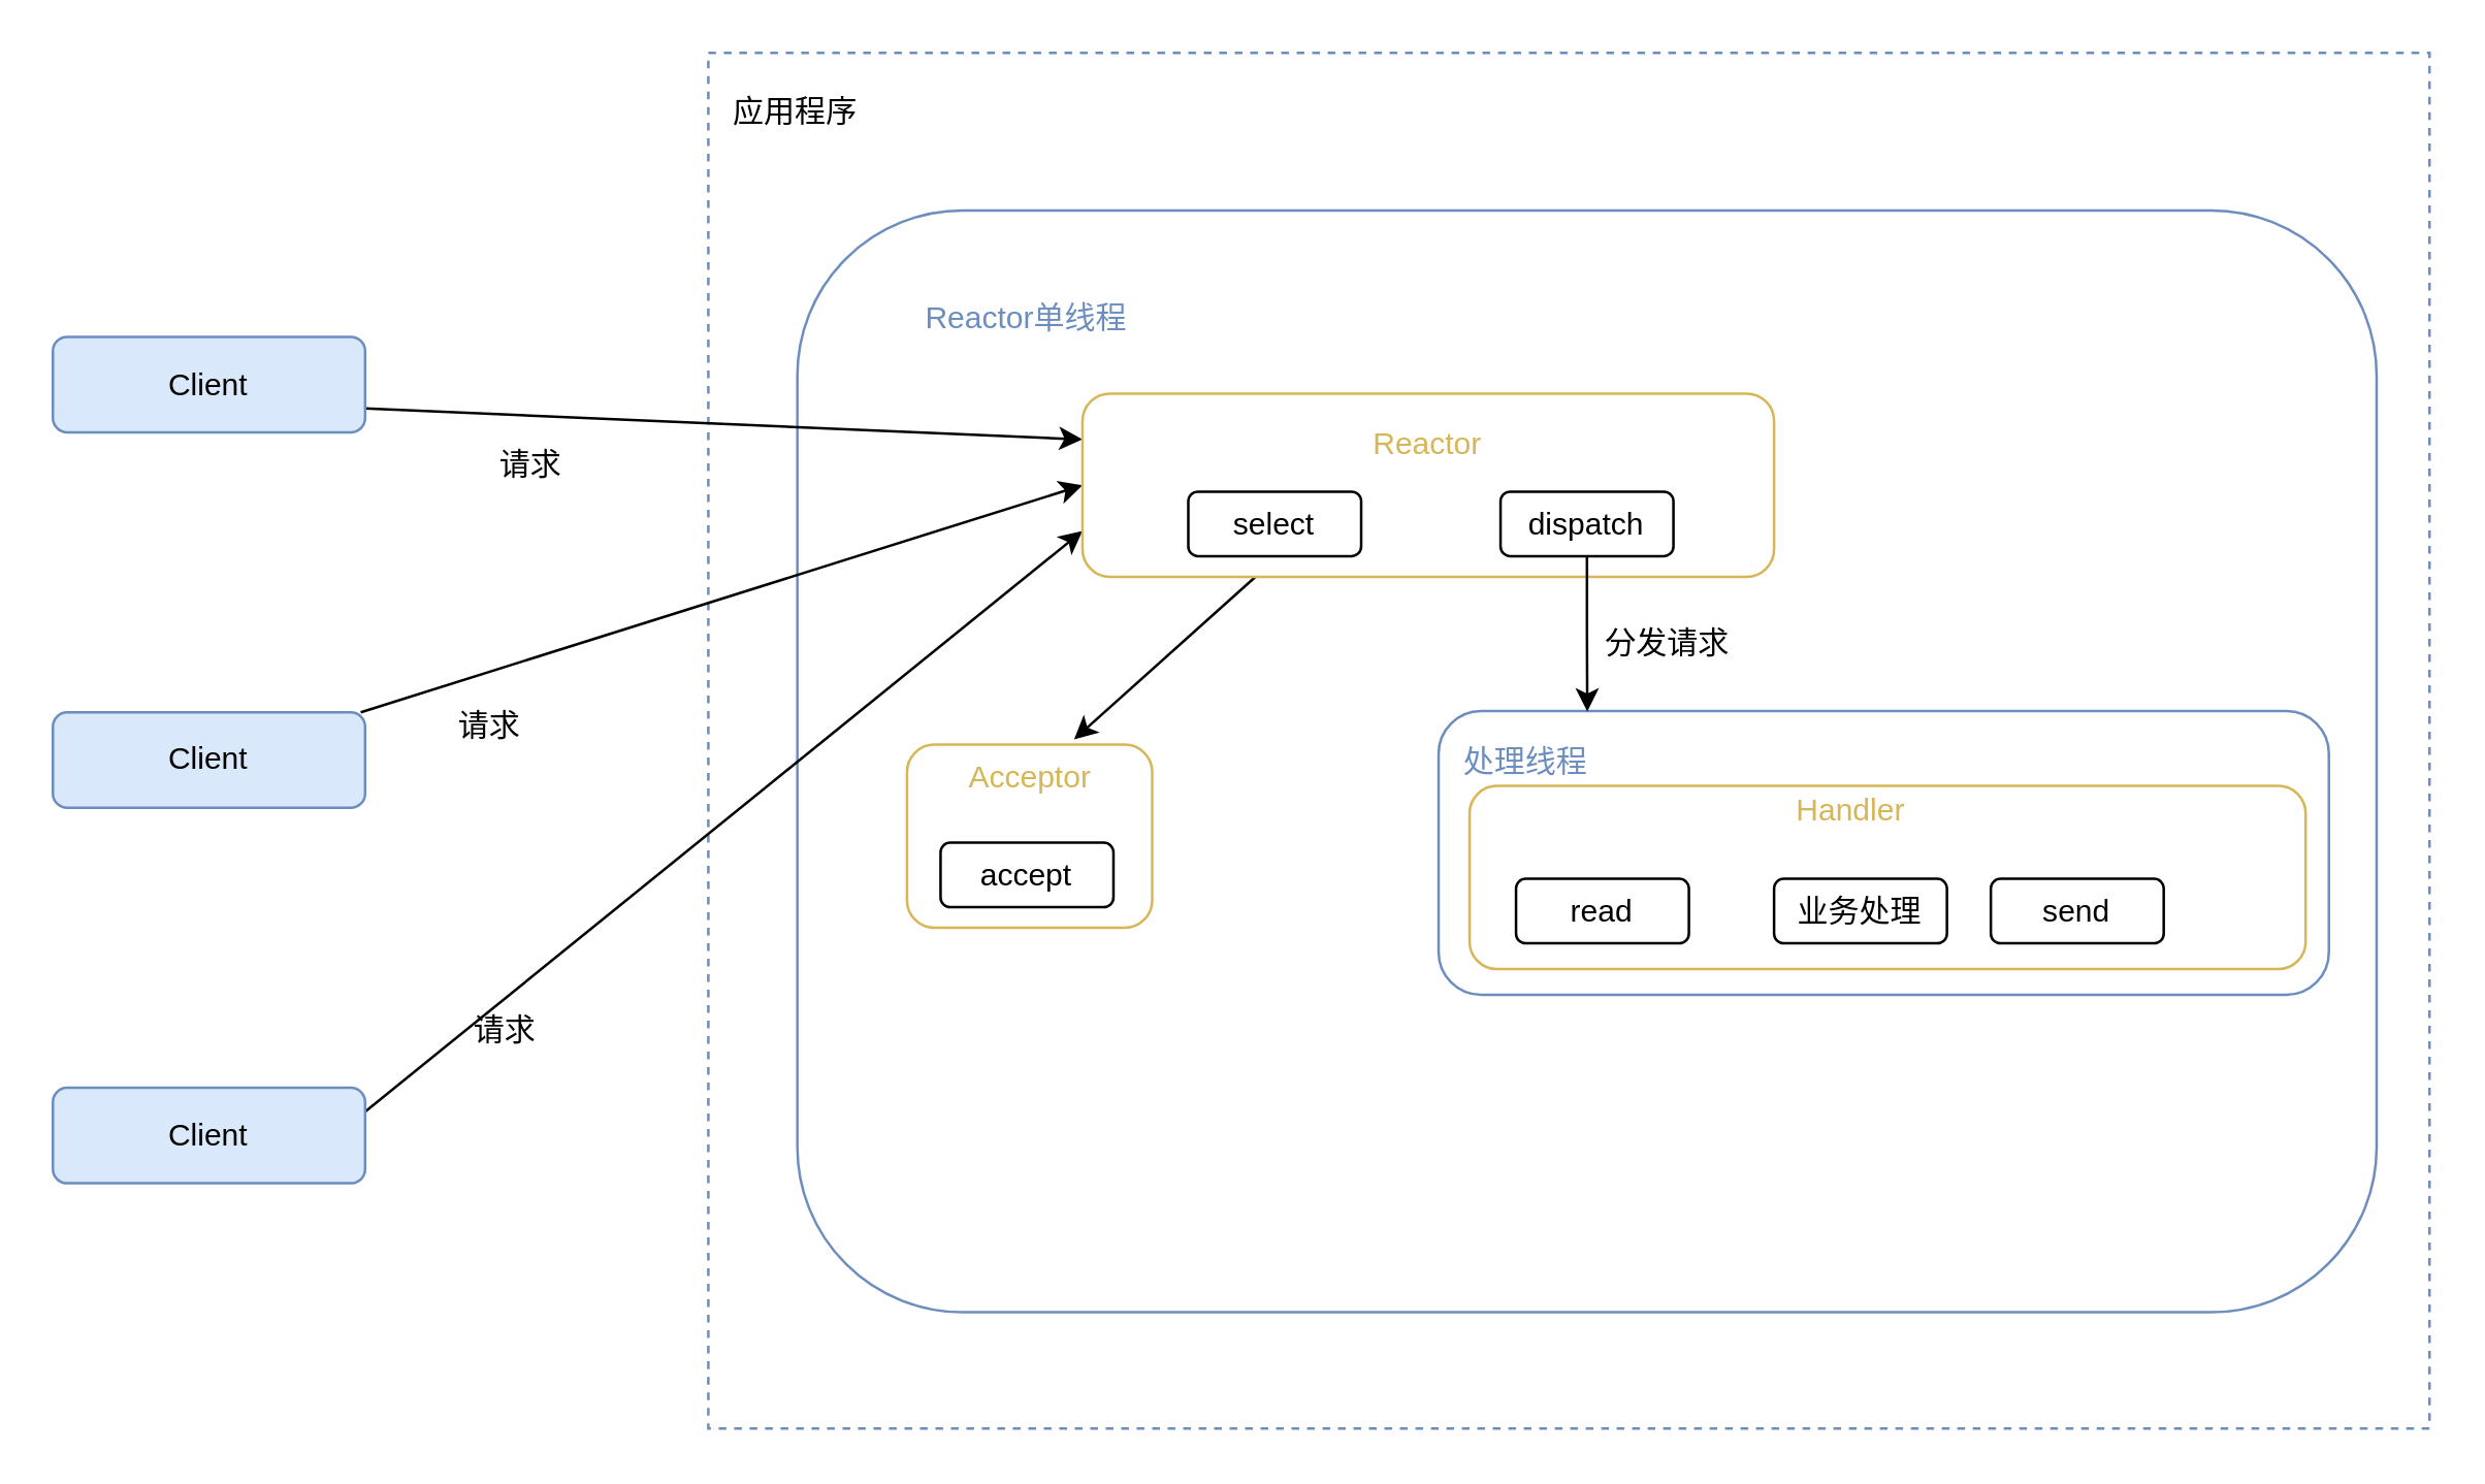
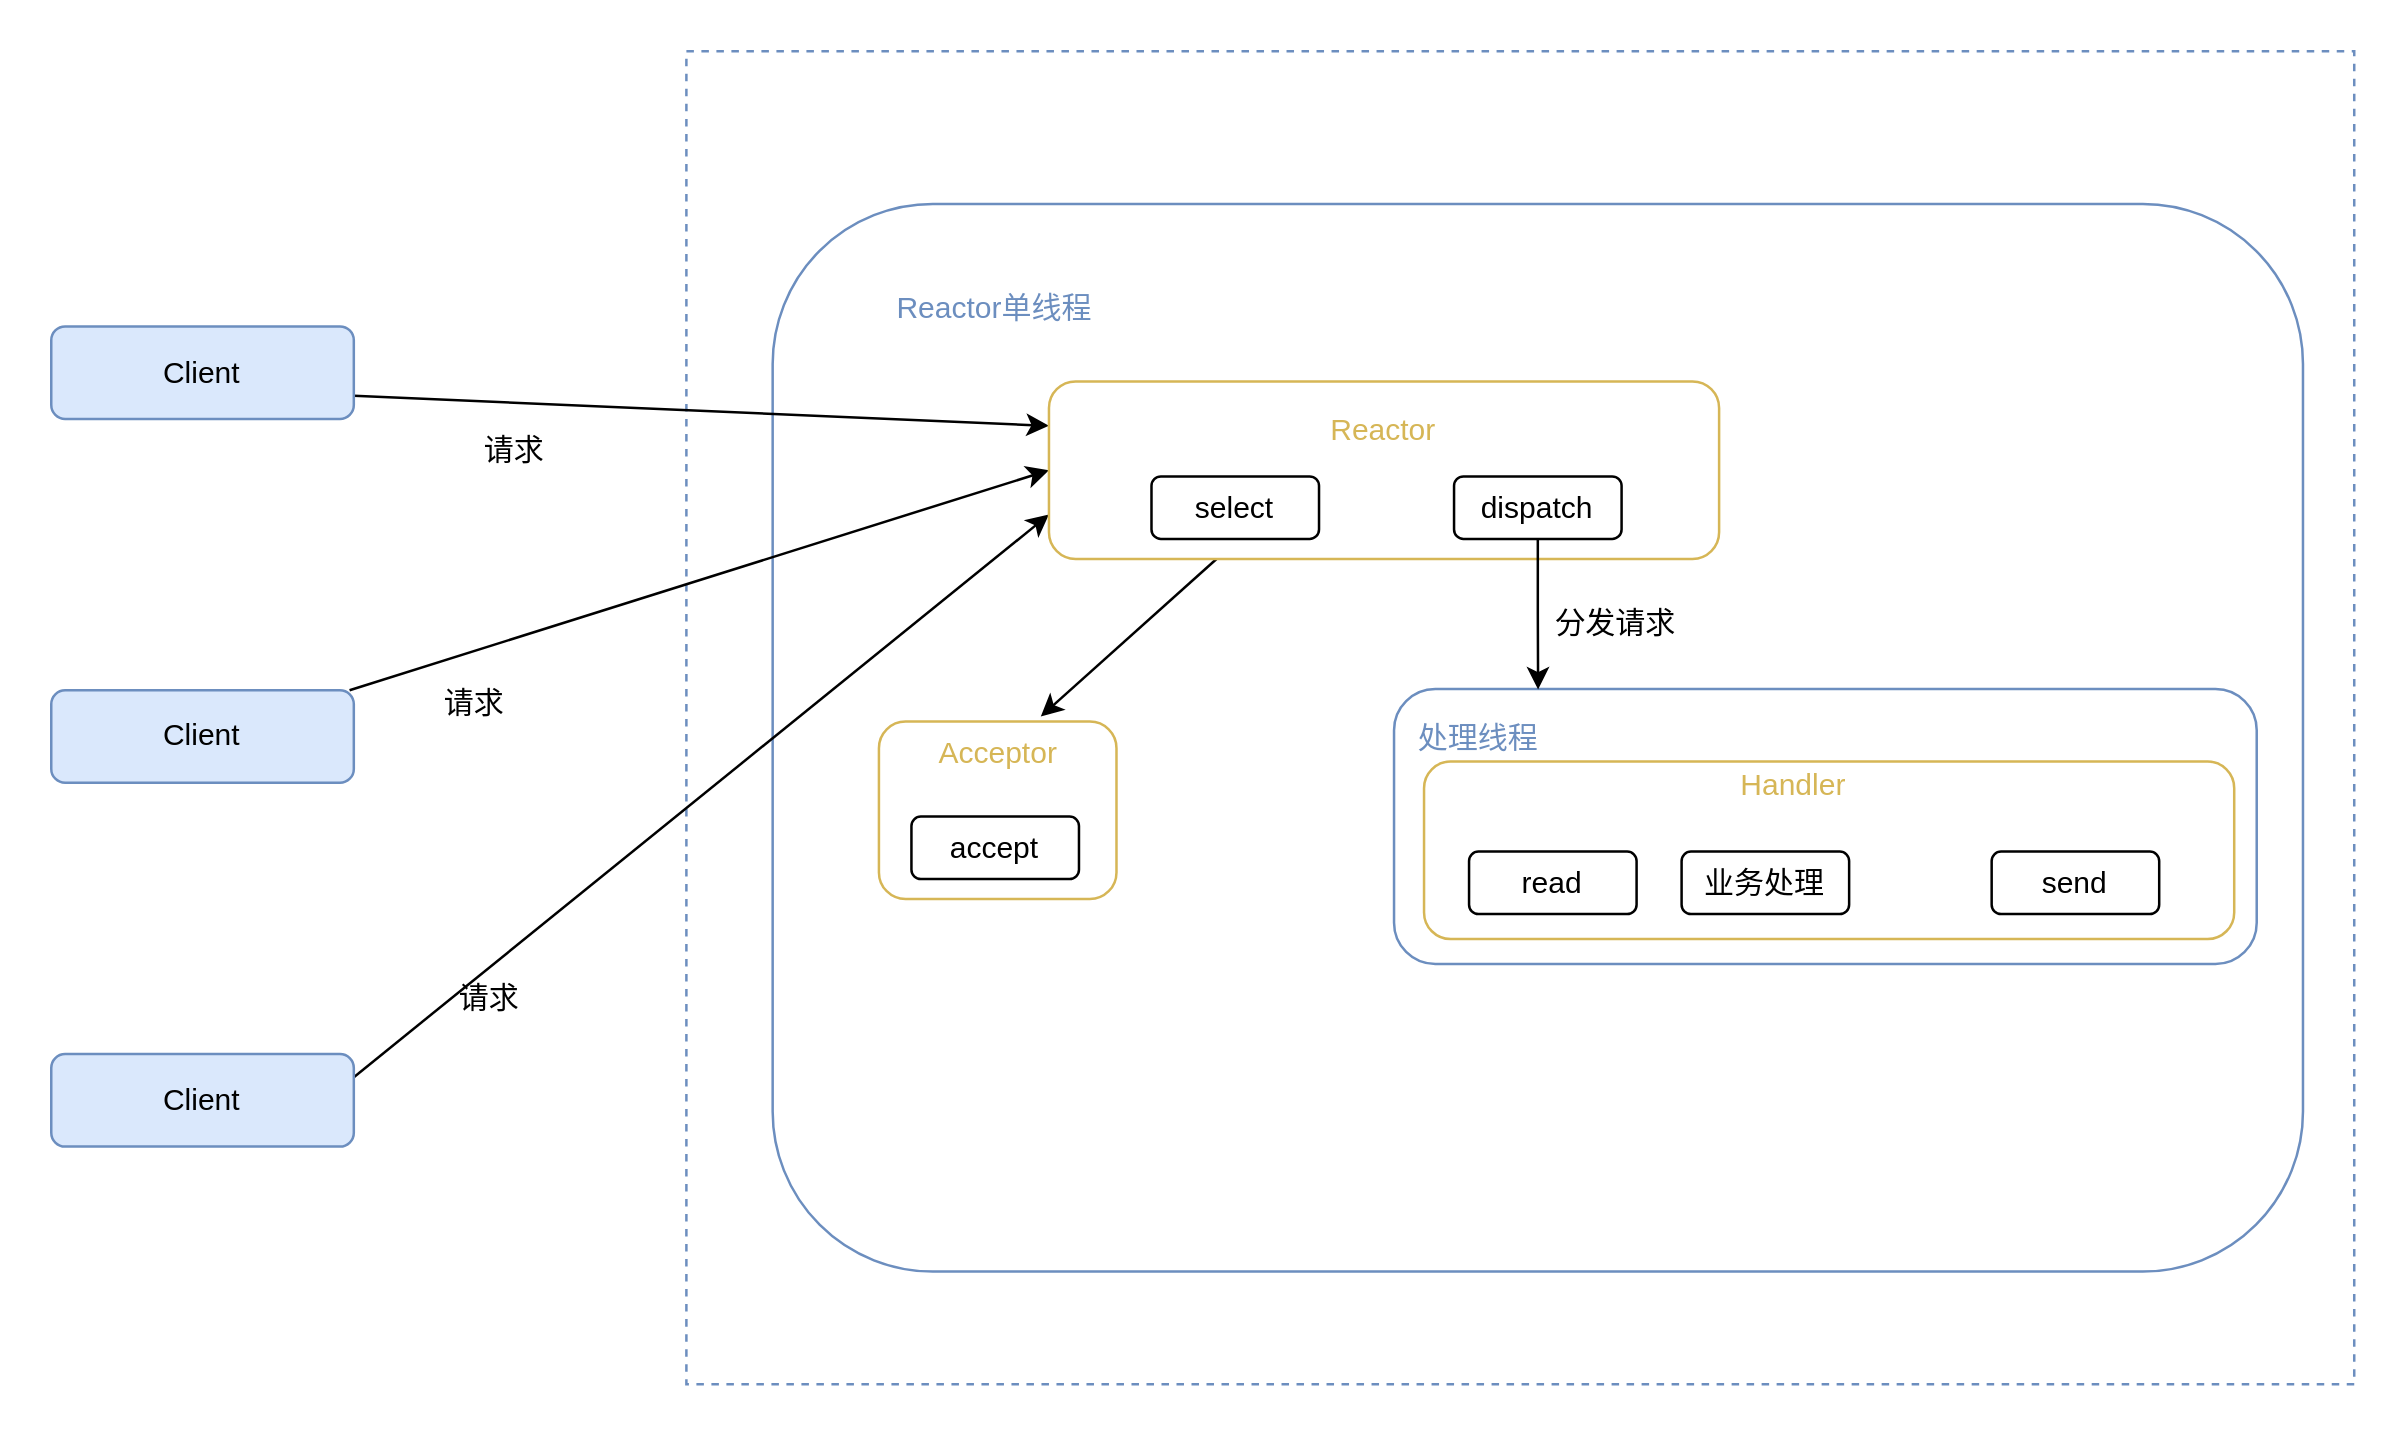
- <mxCell id="10" value="应用程序" style="text;html=1;align=center;verticalAlign=middle;whiteSpace=wrap;rounded=0;" vertex="1" parent="1"><mxGeometry x="278" y="28" width="60" height="30" as="geometry" /></mxCell>
- <mxCell id="29" value="业务处理" style="rounded=1;whiteSpace=wrap;html=1;movable=1;resizable=1;rotatable=1;deletable=1;editable=1;locked=0;connectable=1;" vertex="1" parent="23"><mxGeometry x="130" y="65" width="67" height="25" as="geometry" /></mxCell>
+ <mxCell id="29" value="业务处理" style="rounded=1;whiteSpace=wrap;html=1;movable=1;resizable=1;rotatable=1;deletable=1;editable=1;locked=0;connectable=1;" vertex="1" parent="23"><mxGeometry x="115" y="65" width="67" height="25" as="geometry" /></mxCell>
- <mxCell id="30" value="send" style="rounded=1;whiteSpace=wrap;html=1;movable=1;resizable=1;rotatable=1;deletable=1;editable=1;locked=0;connectable=1;" vertex="1" parent="23"><mxGeometry x="214" y="65" width="67" height="25" as="geometry" /></mxCell>
+ <mxCell id="30" value="send" style="rounded=1;whiteSpace=wrap;html=1;movable=1;resizable=1;rotatable=1;deletable=1;editable=1;locked=0;connectable=1;" vertex="1" parent="23"><mxGeometry x="239" y="65" width="67" height="25" as="geometry" /></mxCell>
